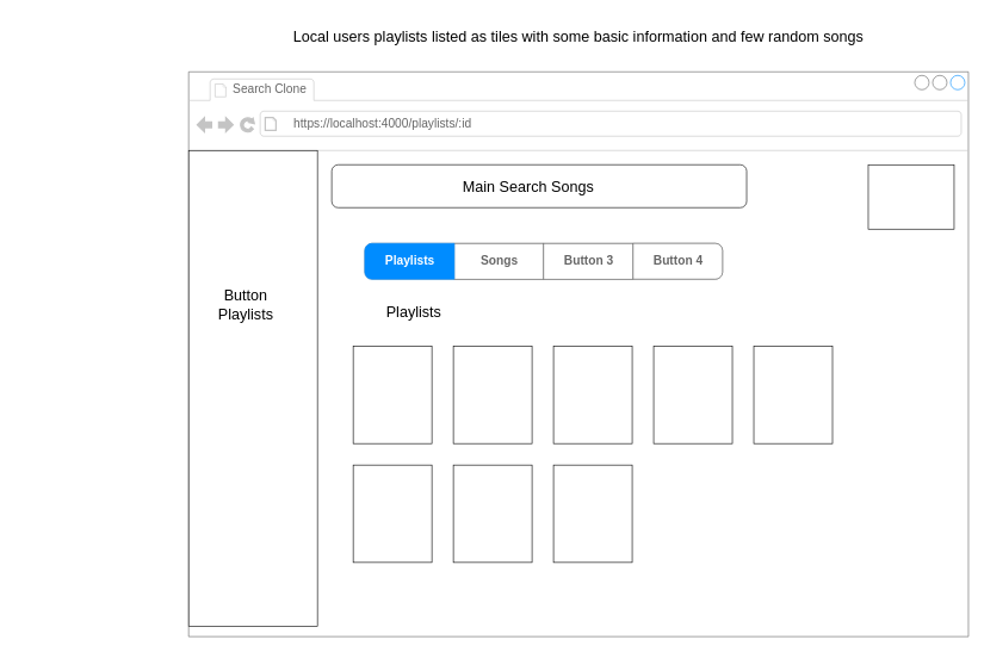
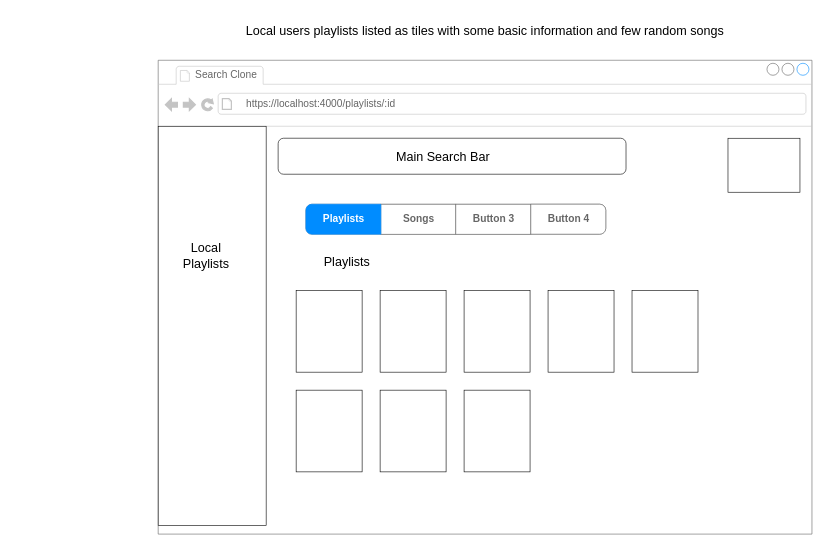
- <mxCell id="8" value="Main Search Songs" style="text;html=1;strokeColor=none;fillColor=none;align=center;verticalAlign=middle;whiteSpace=wrap;rounded=0;fontSize=21;" vertex="1" parent="2"><mxGeometry x="210" y="145" width="530" height="30" as="geometry" /></mxCell>
+ <mxCell id="8" value="Main Search Bar" style="text;html=1;strokeColor=none;fillColor=none;align=center;verticalAlign=middle;whiteSpace=wrap;rounded=0;fontSize=21;" vertex="1" parent="2"><mxGeometry x="210" y="145" width="530" height="30" as="geometry" /></mxCell>
- <mxCell id="6" value="&lt;font style=&quot;font-size: 21px;&quot;&gt;Button&lt;br&gt;Playlists&lt;br&gt;&lt;/font&gt;" style="text;html=1;strokeColor=none;fillColor=none;align=center;verticalAlign=middle;whiteSpace=wrap;rounded=0;" vertex="1" parent="2"><mxGeometry x="20" y="270" width="120" height="110" as="geometry" /></mxCell>
+ <mxCell id="6" value="&lt;font style=&quot;font-size: 21px;&quot;&gt;Local&lt;br&gt;Playlists&lt;br&gt;&lt;/font&gt;" style="text;html=1;strokeColor=none;fillColor=none;align=center;verticalAlign=middle;whiteSpace=wrap;rounded=0;" vertex="1" parent="2"><mxGeometry x="20" y="270" width="120" height="110" as="geometry" /></mxCell>
